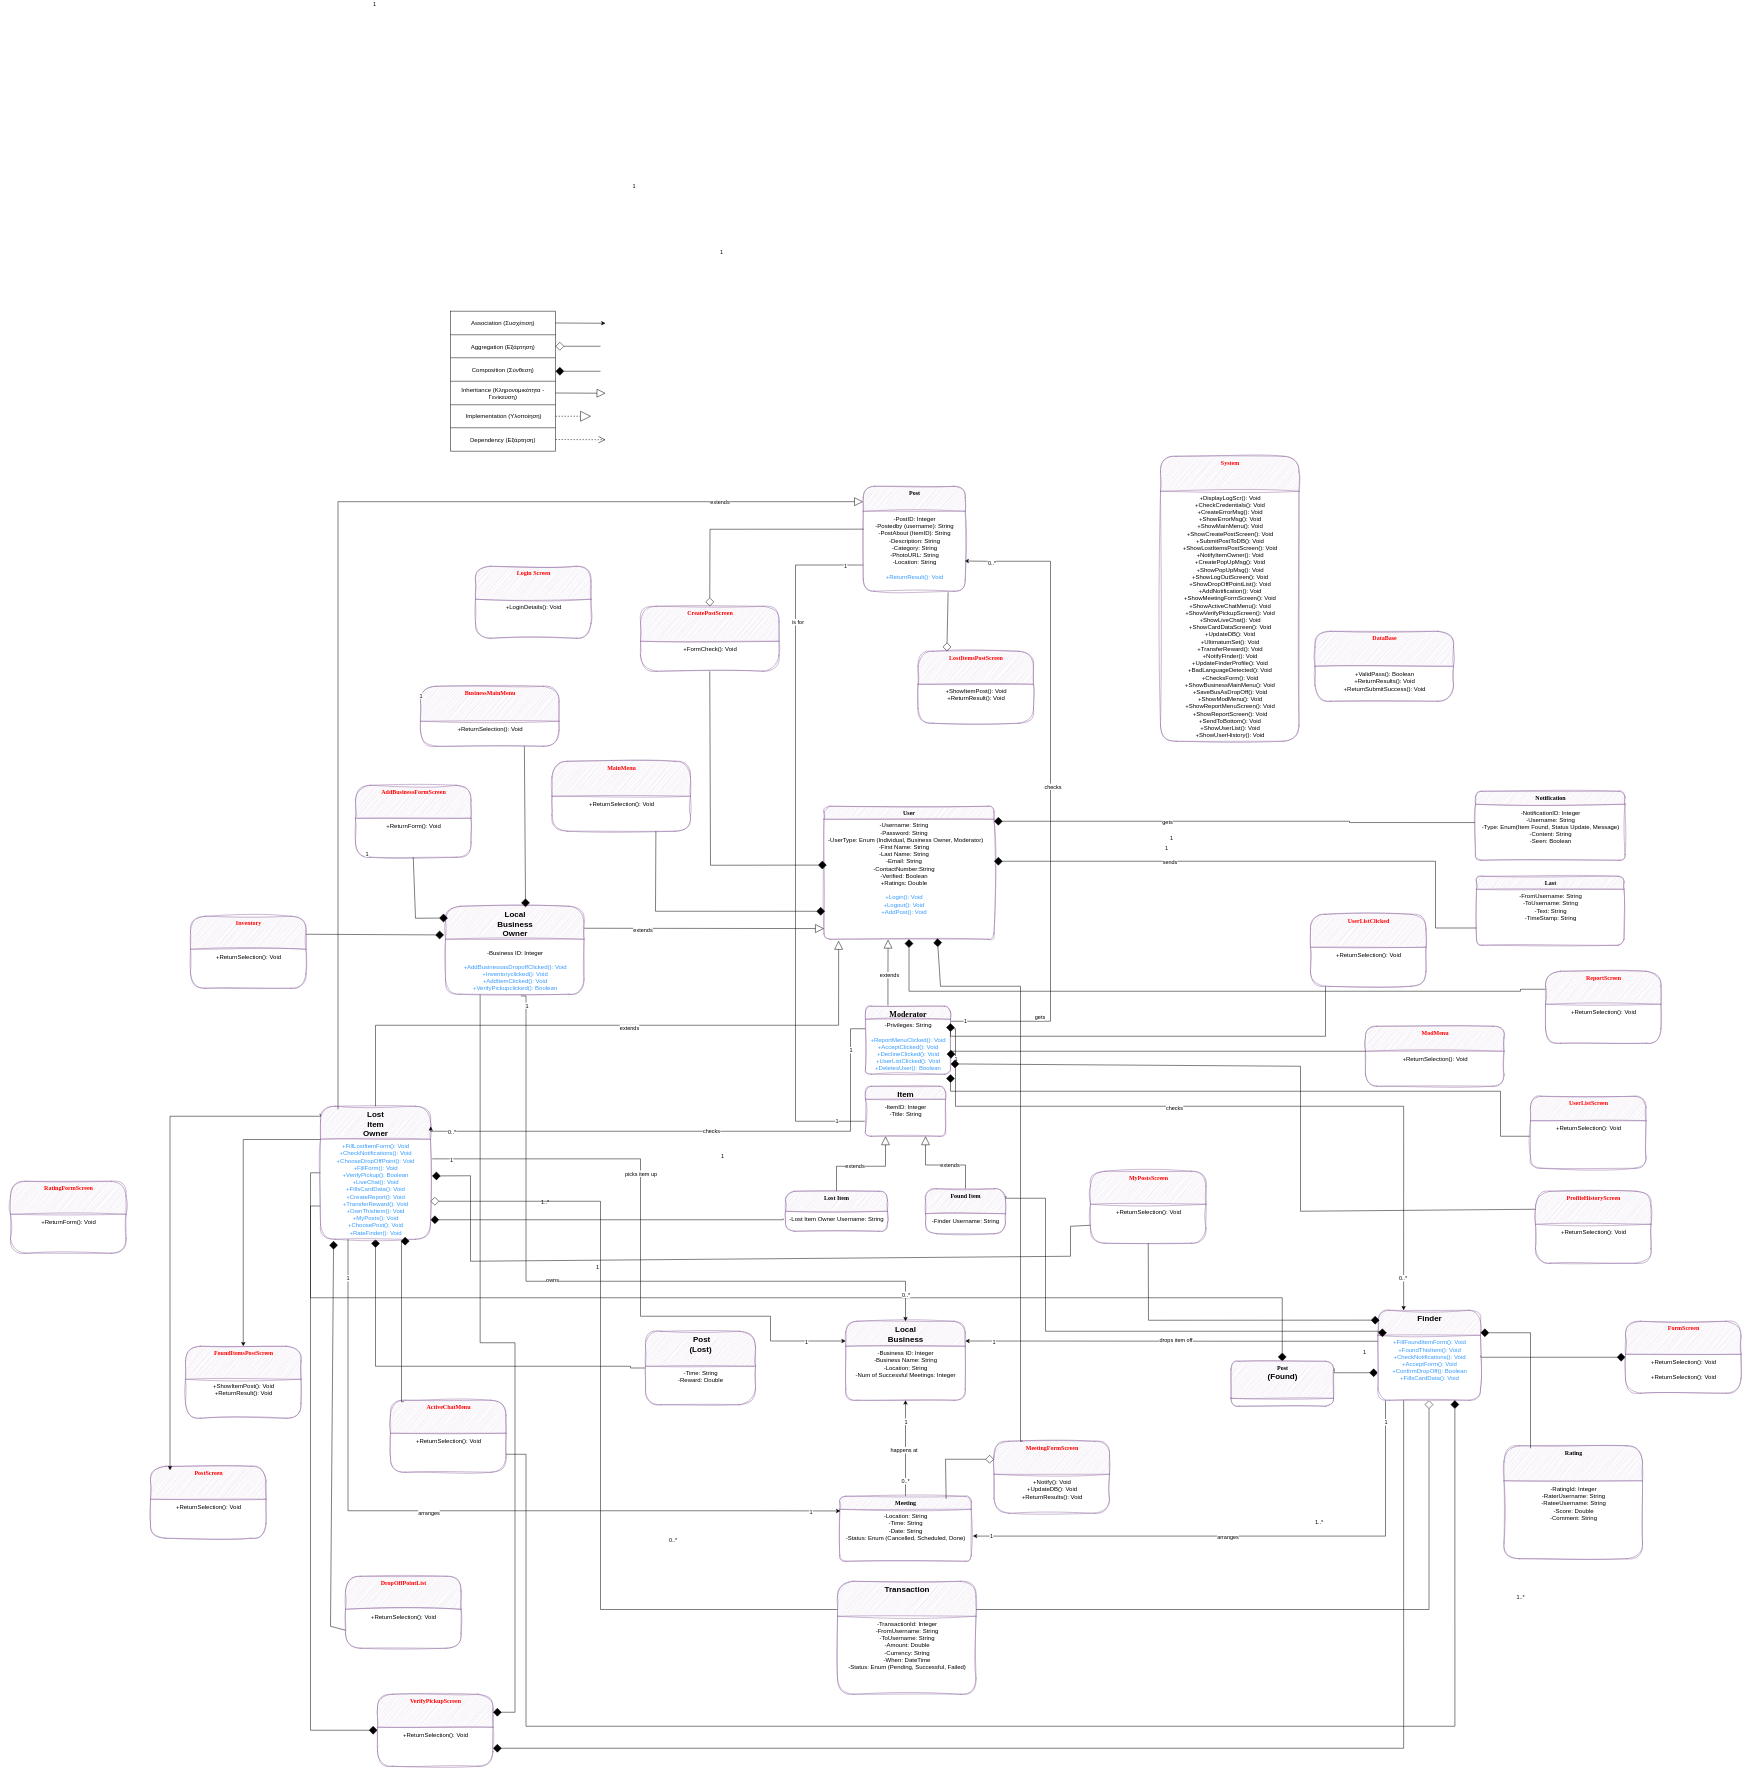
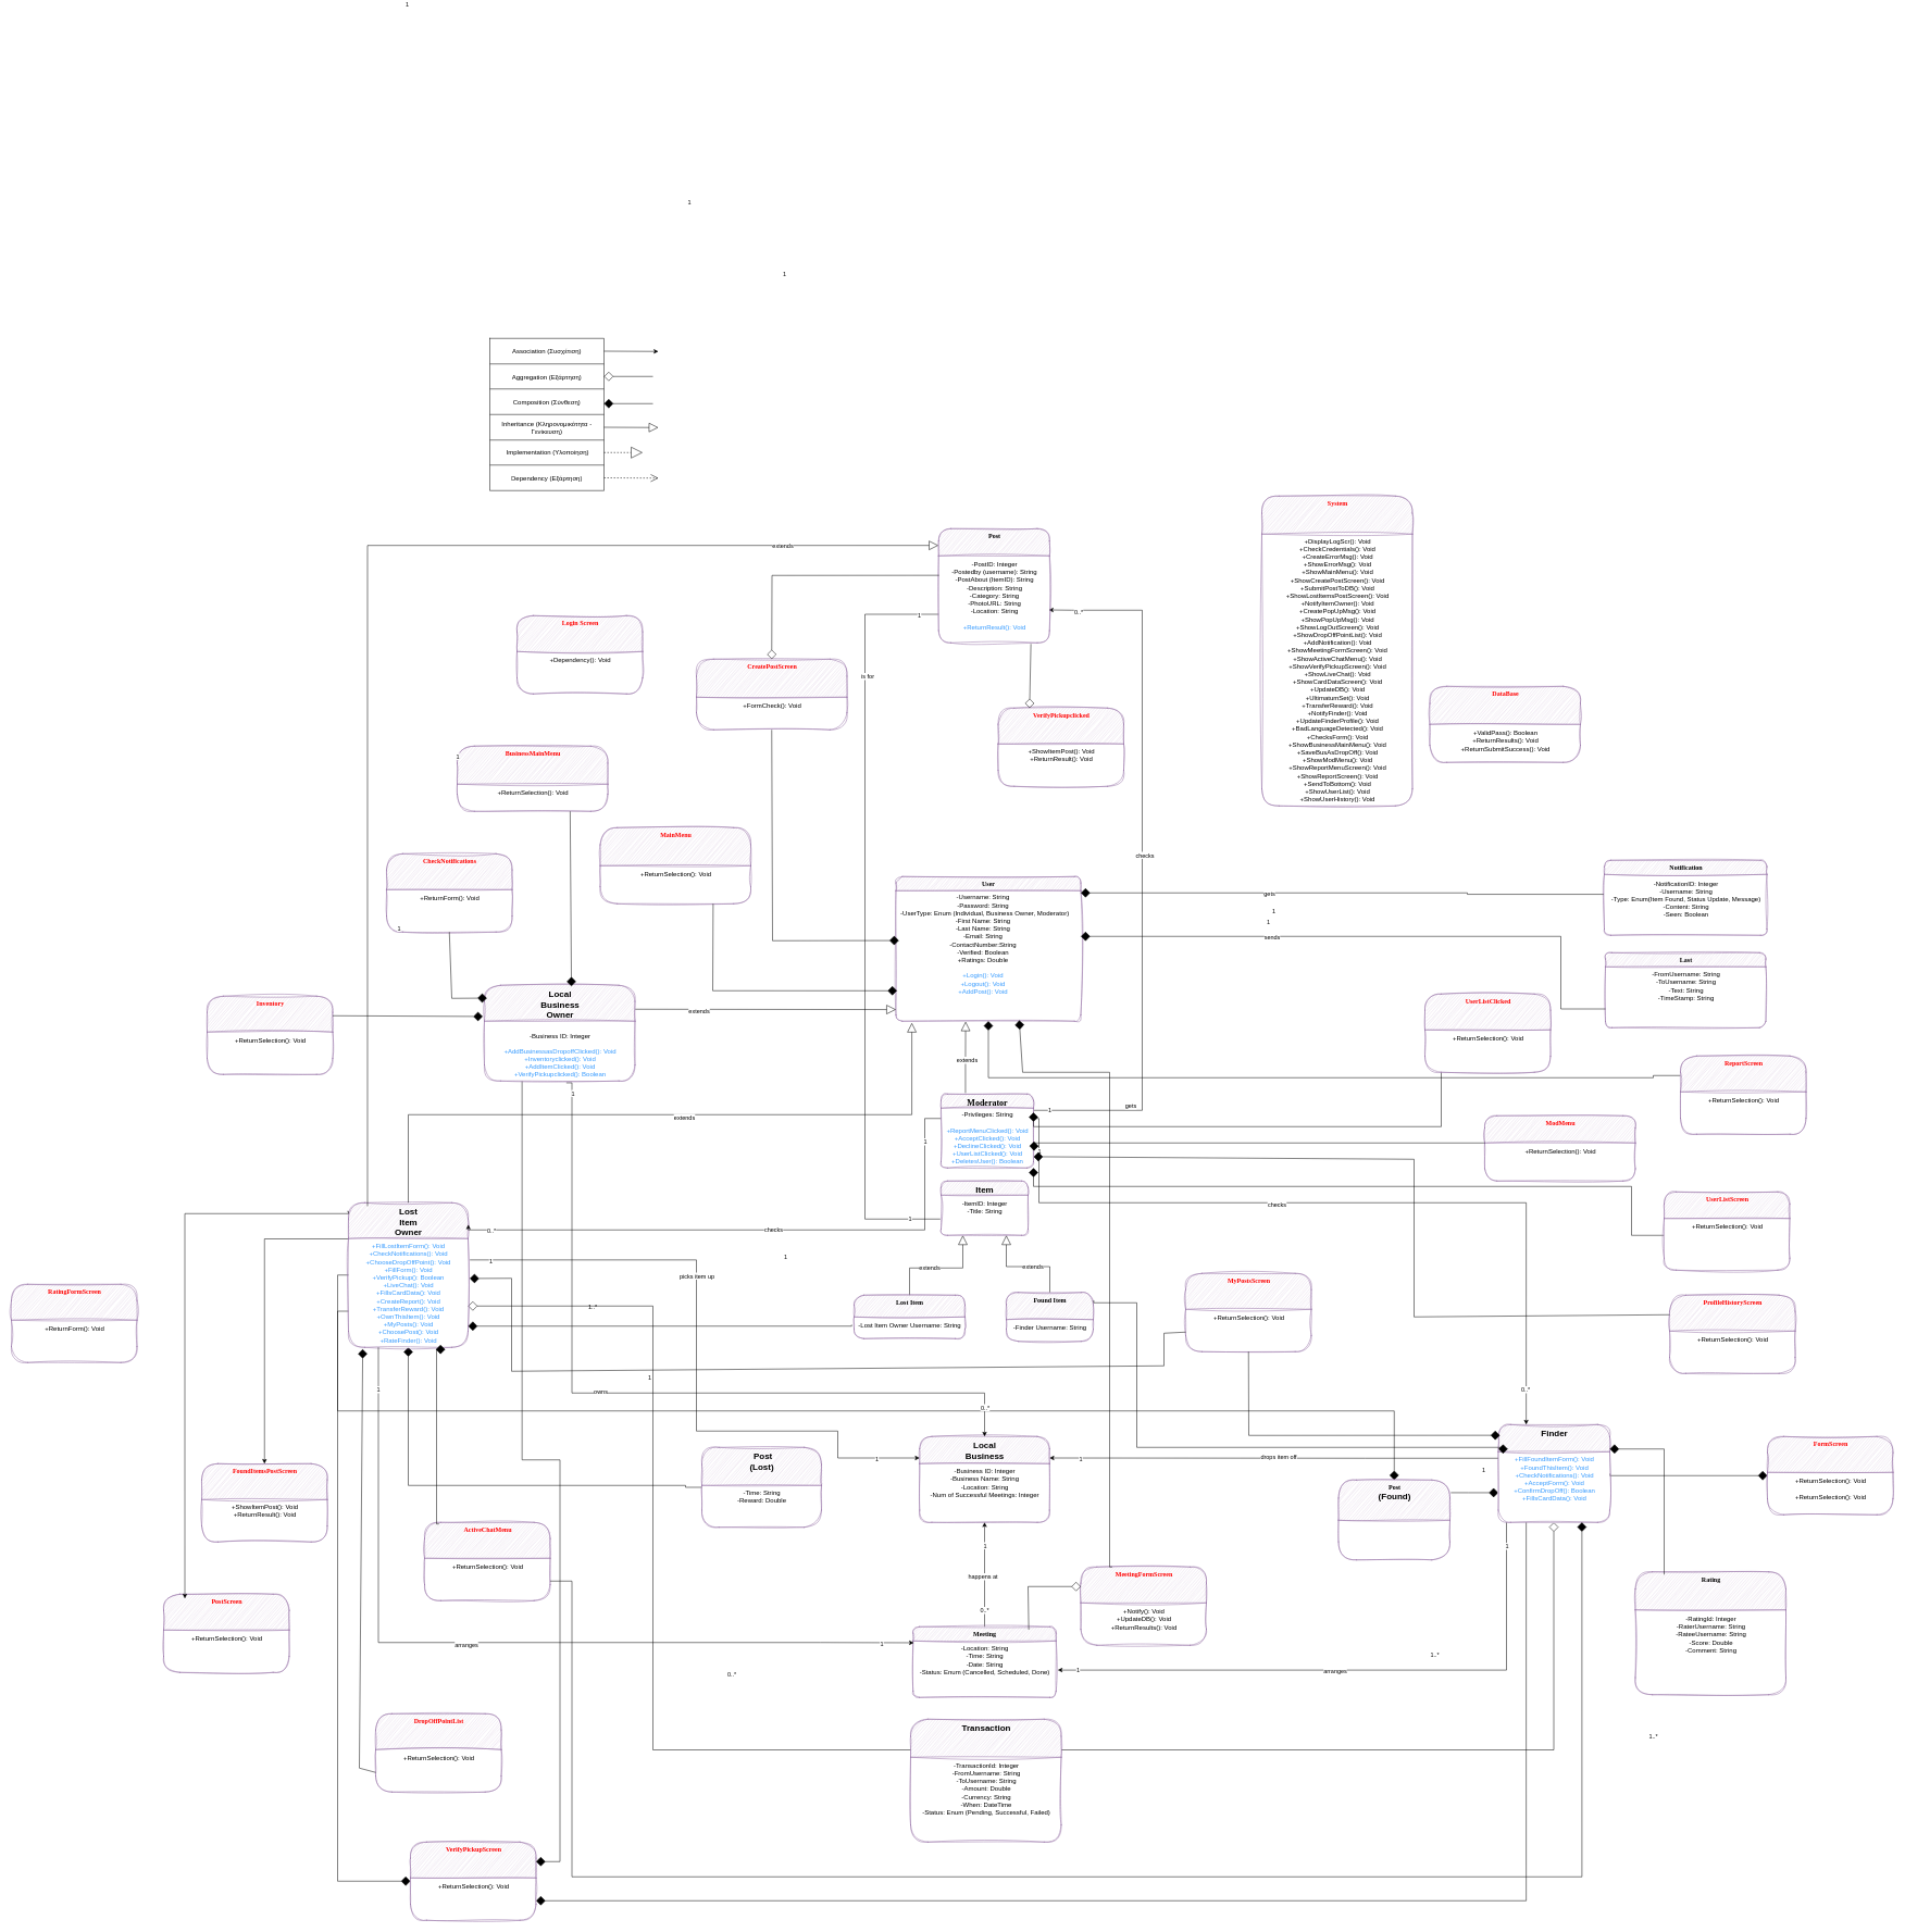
- <mxCell id="110" value="&lt;div&gt;+LoginDetails(): Void&lt;/div&gt;" style="text;html=1;align=center;verticalAlign=middle;resizable=0;points=[];autosize=1;strokeColor=none;fillColor=none;" vertex="1" parent="109"><mxGeometry y="66" width="231" height="30" as="geometry" /></mxCell>
+ <mxCell id="110" value="&lt;div&gt;+Dependency(): Void&lt;/div&gt;" style="text;html=1;align=center;verticalAlign=middle;resizable=0;points=[];autosize=1;strokeColor=none;fillColor=none;" vertex="1" parent="109"><mxGeometry y="66" width="231" height="30" as="geometry" /></mxCell>
- <mxCell id="119" value="&lt;font style=&quot;color: rgb(255, 0, 0);&quot;&gt;LostItemsPostScreen&lt;/font&gt;" style="swimlane;html=1;fontStyle=1;align=center;verticalAlign=top;childLayout=stackLayout;horizontal=1;startSize=66;horizontalStack=0;resizeParent=1;resizeLast=0;collapsible=1;marginBottom=0;swimlaneFillColor=#ffffff;rounded=1;shadow=0;comic=0;labelBackgroundColor=none;strokeWidth=1;fillColor=#e1d5e7;fontFamily=Verdana;fontSize=12;sketch=1;curveFitting=1;jiggle=2;strokeColor=#9673a6;" vertex="1" parent="1"><mxGeometry x="1835" y="700" width="231" height="144" as="geometry" /></mxCell>
+ <mxCell id="119" value="&lt;font style=&quot;color: rgb(255, 0, 0);&quot;&gt;VerifyPickupclicked&lt;/font&gt;" style="swimlane;html=1;fontStyle=1;align=center;verticalAlign=top;childLayout=stackLayout;horizontal=1;startSize=66;horizontalStack=0;resizeParent=1;resizeLast=0;collapsible=1;marginBottom=0;swimlaneFillColor=#ffffff;rounded=1;shadow=0;comic=0;labelBackgroundColor=none;strokeWidth=1;fillColor=#e1d5e7;fontFamily=Verdana;fontSize=12;sketch=1;curveFitting=1;jiggle=2;strokeColor=#9673a6;" vertex="1" parent="1"><mxGeometry x="1835" y="700" width="231" height="144" as="geometry" /></mxCell>
- <mxCell id="142" value="&lt;font style=&quot;color: rgb(255, 0, 0);&quot;&gt;AddBusinessFormScreen&lt;/font&gt;" style="swimlane;html=1;fontStyle=1;align=center;verticalAlign=top;childLayout=stackLayout;horizontal=1;startSize=66;horizontalStack=0;resizeParent=1;resizeLast=0;collapsible=1;marginBottom=0;swimlaneFillColor=#ffffff;rounded=1;shadow=0;comic=0;labelBackgroundColor=none;strokeWidth=1;fillColor=#e1d5e7;fontFamily=Verdana;fontSize=12;sketch=1;curveFitting=1;jiggle=2;strokeColor=#9673a6;" vertex="1" parent="1"><mxGeometry x="710" y="968" width="231" height="144" as="geometry" /></mxCell>
+ <mxCell id="142" value="&lt;font style=&quot;color: rgb(255, 0, 0);&quot;&gt;CheckNotifications&lt;/font&gt;" style="swimlane;html=1;fontStyle=1;align=center;verticalAlign=top;childLayout=stackLayout;horizontal=1;startSize=66;horizontalStack=0;resizeParent=1;resizeLast=0;collapsible=1;marginBottom=0;swimlaneFillColor=#ffffff;rounded=1;shadow=0;comic=0;labelBackgroundColor=none;strokeWidth=1;fillColor=#e1d5e7;fontFamily=Verdana;fontSize=12;sketch=1;curveFitting=1;jiggle=2;strokeColor=#9673a6;" vertex="1" parent="1"><mxGeometry x="710" y="968" width="231" height="144" as="geometry" /></mxCell>
- <mxCell id="88" value="Post&lt;div&gt;&lt;font face=&quot;Calibri, sans-serif&quot;&gt;&lt;span style=&quot;font-size: 16px;&quot;&gt;(Found)&lt;/span&gt;&lt;/font&gt;&lt;/div&gt;" style="swimlane;html=1;fontStyle=1;align=center;verticalAlign=top;childLayout=stackLayout;horizontal=1;startSize=74;horizontalStack=0;resizeParent=1;resizeLast=0;collapsible=1;marginBottom=0;swimlaneFillColor=#ffffff;rounded=1;shadow=0;comic=0;labelBackgroundColor=none;strokeWidth=1;fillColor=#e1d5e7;fontFamily=Verdana;fontSize=12;sketch=1;curveFitting=1;jiggle=2;strokeColor=#9673a6;" vertex="1" parent="1"><mxGeometry x="2461" y="2120" width="205" height="90" as="geometry" /></mxCell>
+ <mxCell id="88" value="Post&lt;div&gt;&lt;font face=&quot;Calibri, sans-serif&quot;&gt;&lt;span style=&quot;font-size: 16px;&quot;&gt;(Found)&lt;/span&gt;&lt;/font&gt;&lt;/div&gt;" style="swimlane;html=1;fontStyle=1;align=center;verticalAlign=top;childLayout=stackLayout;horizontal=1;startSize=74;horizontalStack=0;resizeParent=1;resizeLast=0;collapsible=1;marginBottom=0;swimlaneFillColor=#ffffff;rounded=1;shadow=0;comic=0;labelBackgroundColor=none;strokeWidth=1;fillColor=#e1d5e7;fontFamily=Verdana;fontSize=12;sketch=1;curveFitting=1;jiggle=2;strokeColor=#9673a6;" vertex="1" parent="1"><mxGeometry x="2461" y="2120" width="205" height="147" as="geometry" /></mxCell>
